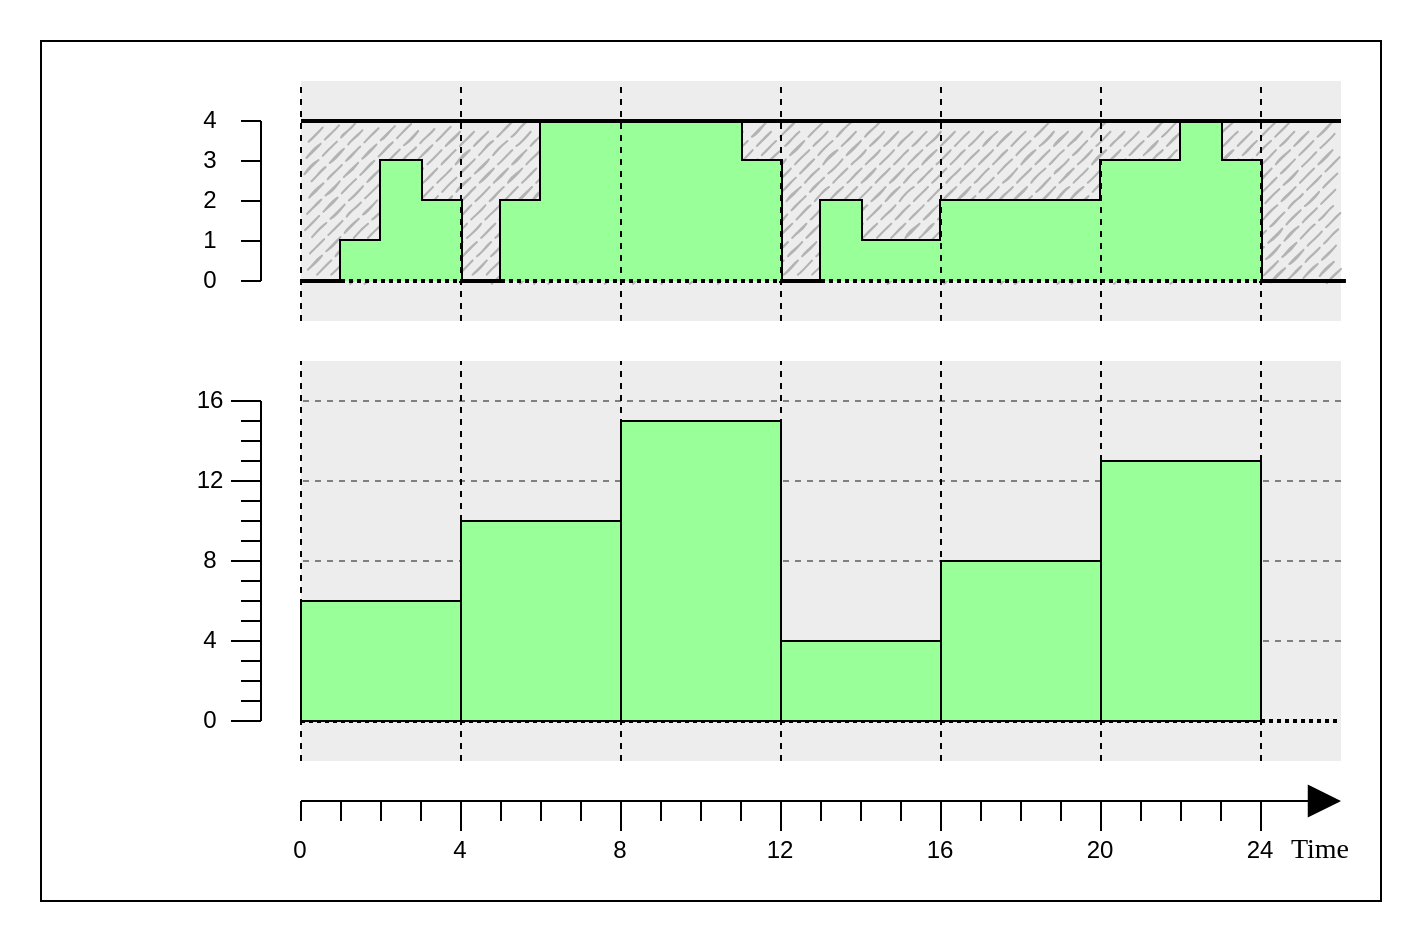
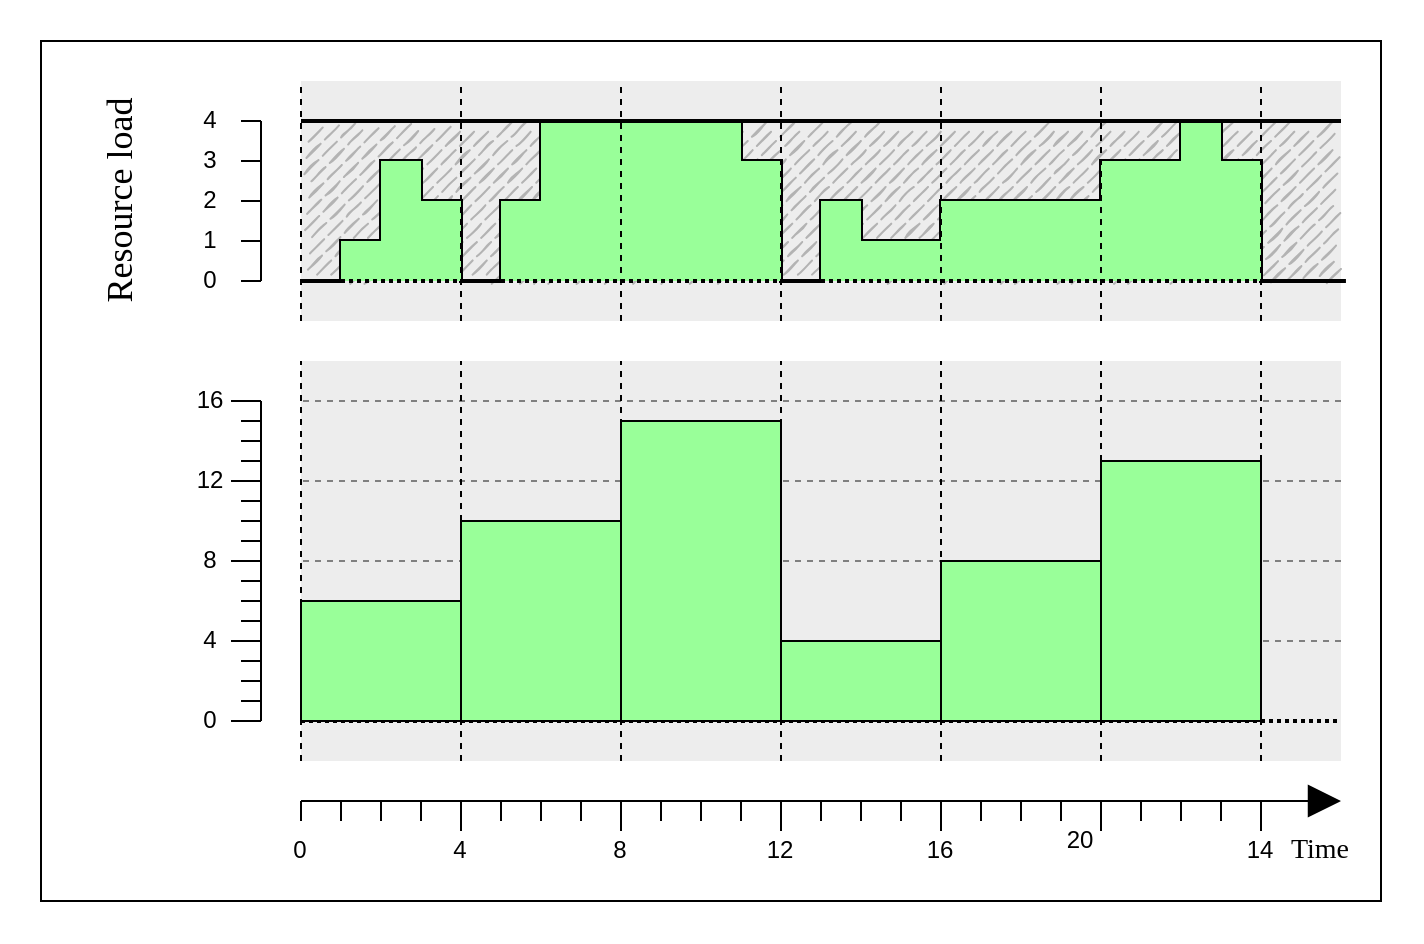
+ <mxCell id="5" value="Resource load" style="text;html=1;strokeColor=none;fillColor=none;align=center;verticalAlign=middle;whiteSpace=wrap;rounded=0;glass=0;sketch=0;fillStyle=auto;sketchStyle=rough;fontFamily=Verdana;fontSize=18;container=0;horizontal=0;movable=1;resizable=1;rotatable=1;deletable=1;editable=1;locked=0;connectable=1;" vertex="1" parent="1"><mxGeometry x="30" y="40" width="60" height="120" as="geometry" /></mxCell>
- <mxCell id="12" value="20" style="text;html=1;strokeColor=none;fillColor=none;align=center;verticalAlign=middle;whiteSpace=wrap;rounded=0;container=0;" vertex="1" parent="6"><mxGeometry x="400" y="10" width="20" height="30" as="geometry" /></mxCell>
+ <mxCell id="12" value="20" style="text;html=1;strokeColor=none;fillColor=none;align=center;verticalAlign=middle;whiteSpace=wrap;rounded=0;container=0;" vertex="1" parent="6"><mxGeometry x="390" y="5" width="20" height="30" as="geometry" /></mxCell>
- <mxCell id="13" value="24" style="text;html=1;strokeColor=none;fillColor=none;align=center;verticalAlign=middle;whiteSpace=wrap;rounded=0;container=0;" vertex="1" parent="6"><mxGeometry x="480" y="10" width="20" height="30" as="geometry" /></mxCell>
+ <mxCell id="13" value="14" style="text;html=1;strokeColor=none;fillColor=none;align=center;verticalAlign=middle;whiteSpace=wrap;rounded=0;container=0;" vertex="1" parent="6"><mxGeometry x="480" y="10" width="20" height="30" as="geometry" /></mxCell>
